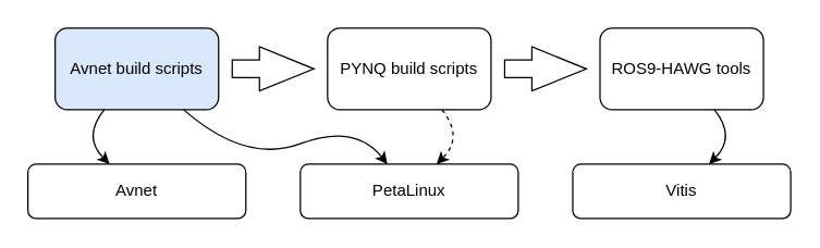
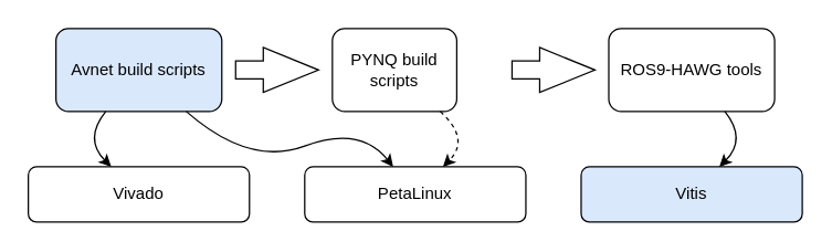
- <mxCell id="3" value="PYNQ build scripts" style="rounded=1;whiteSpace=wrap;html=1;" vertex="1" parent="1"><mxGeometry x="240" y="20" width="120" height="60" as="geometry" /></mxCell>
+ <mxCell id="3" value="PYNQ build scripts" style="rounded=1;whiteSpace=wrap;html=1;" vertex="1" parent="1"><mxGeometry x="240" y="20" width="90" height="60" as="geometry" /></mxCell>
- <mxCell id="4" value="Avnet" style="rounded=1;whiteSpace=wrap;html=1;" vertex="1" parent="1"><mxGeometry x="20" y="120" width="160" height="40" as="geometry" /></mxCell>
+ <mxCell id="4" value="Vivado" style="rounded=1;whiteSpace=wrap;html=1;" vertex="1" parent="1"><mxGeometry x="20" y="120" width="160" height="40" as="geometry" /></mxCell>
- <mxCell id="6" value="Vitis" style="rounded=1;whiteSpace=wrap;html=1;" vertex="1" parent="1"><mxGeometry x="420" y="120" width="160" height="40" as="geometry" /></mxCell>
+ <mxCell id="6" value="Vitis" style="rounded=1;whiteSpace=wrap;html=1;fillColor=#dae8fc;" vertex="1" parent="1"><mxGeometry x="420" y="120" width="160" height="40" as="geometry" /></mxCell>
